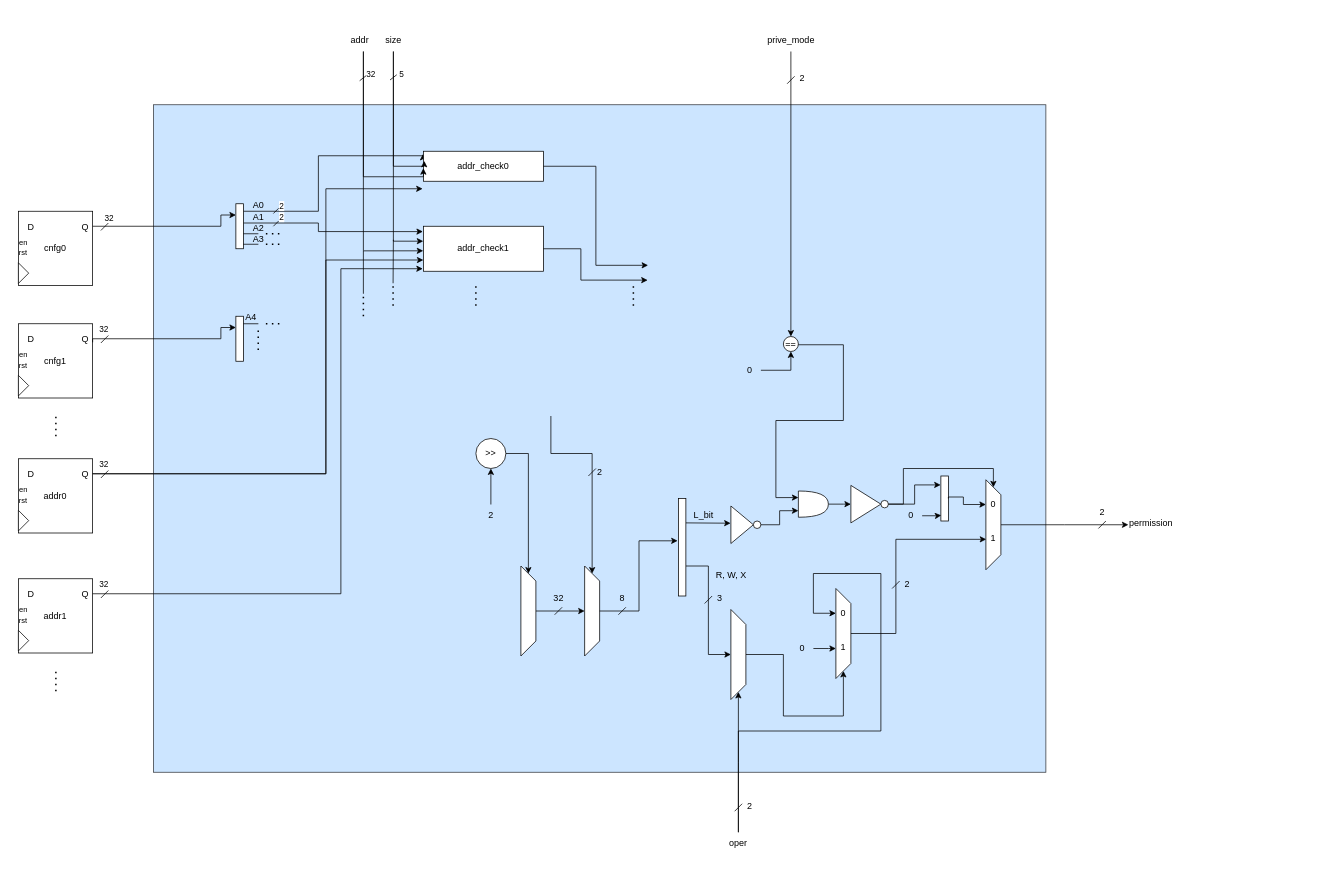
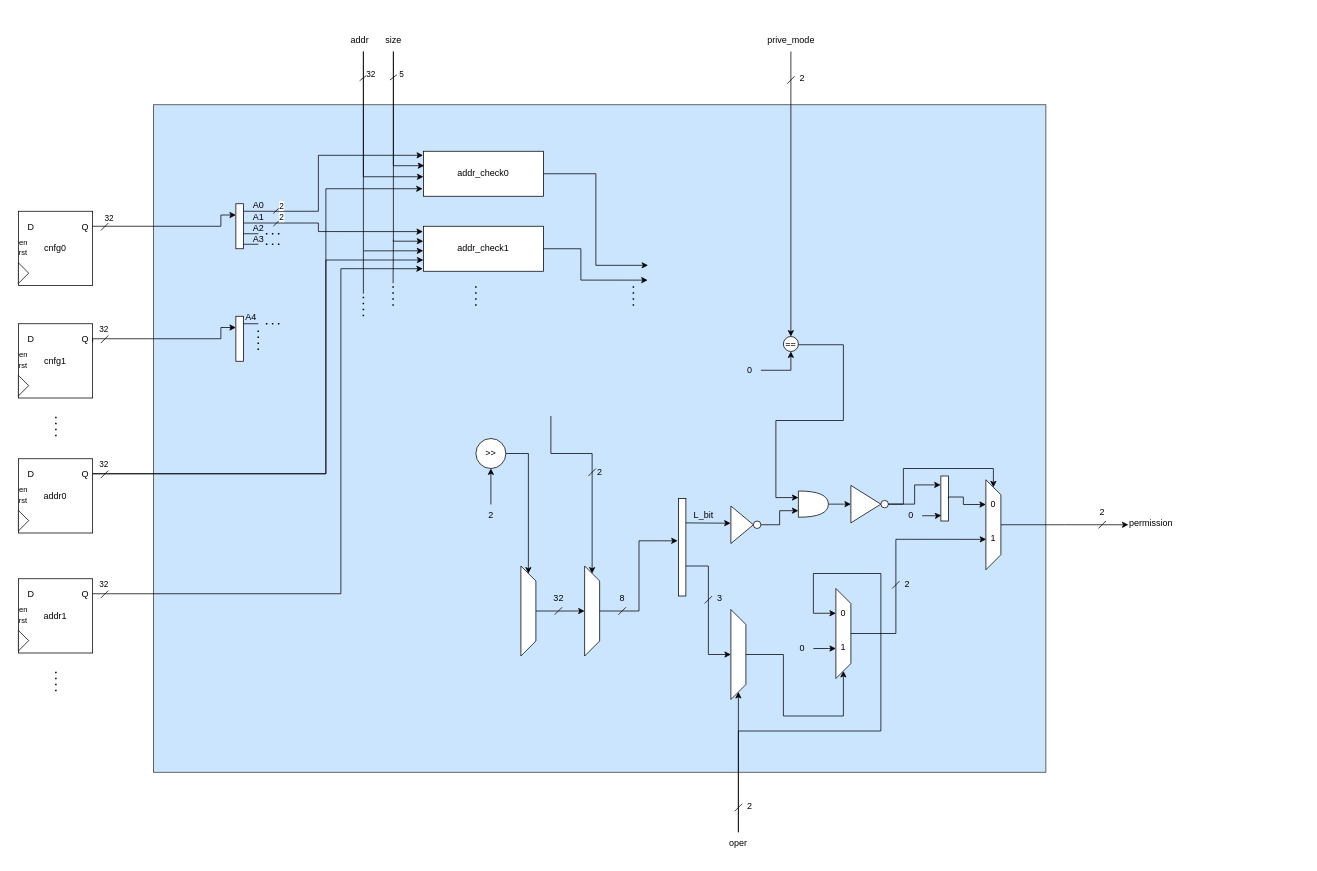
- <mxCell id="34" value="addr_check0" style="rounded=0;whiteSpace=wrap;html=1;" vertex="1" parent="8"><mxGeometry x="540" y="163" width="160" height="40" as="geometry" /></mxCell>
+ <mxCell id="34" value="addr_check0" style="rounded=0;whiteSpace=wrap;html=1;" vertex="1" parent="8"><mxGeometry x="540" y="163" width="160" height="60" as="geometry" /></mxCell>
- <mxCell id="125" value="R, W, X" style="text;html=1;align=center;verticalAlign=middle;resizable=0;points=[];autosize=1;strokeColor=none;fillColor=none;" vertex="1" parent="8"><mxGeometry x="920" y="714" width="60" height="30" as="geometry" /></mxCell>
